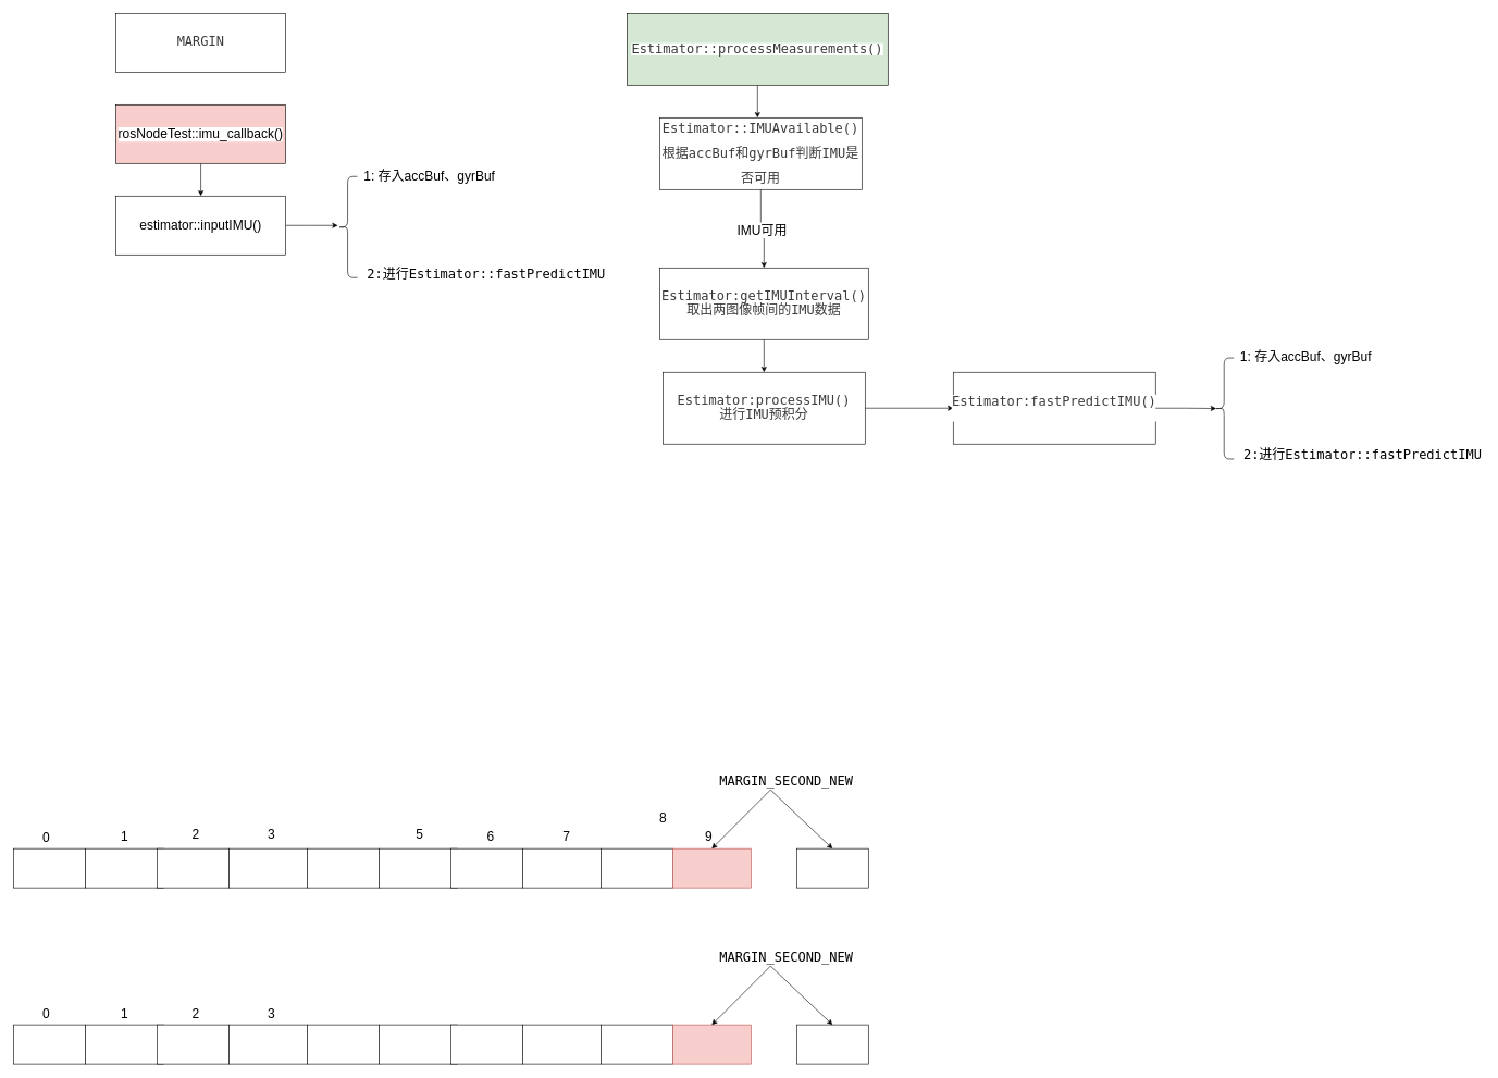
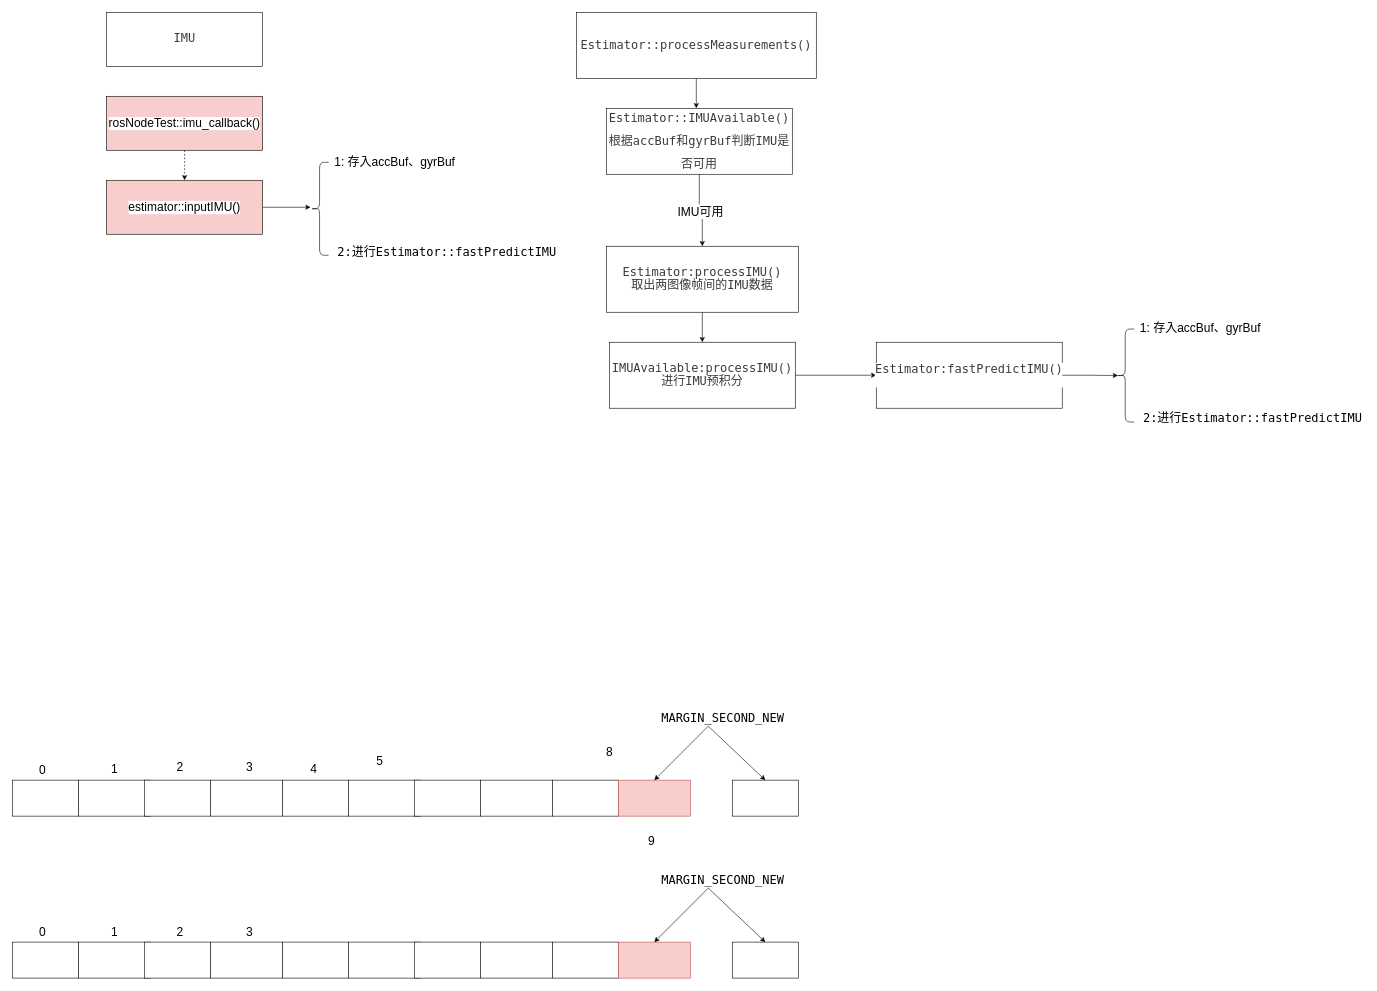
- <mxCell id="2" value="&lt;div style=&quot;color: rgb(59, 59, 59); background-color: rgb(255, 255, 255); font-family: &amp;quot;Droid Sans Mono&amp;quot;, &amp;quot;monospace&amp;quot;, monospace; line-height: 196%;&quot;&gt;&lt;span style=&quot;font-size: 20px;&quot;&gt;MARGIN&lt;/span&gt;&lt;/div&gt;" style="rounded=0;whiteSpace=wrap;html=1;" parent="1" vertex="1"><mxGeometry x="177" y="20" width="260" height="90" as="geometry" /></mxCell>
+ <mxCell id="2" value="&lt;div style=&quot;color: rgb(59, 59, 59); background-color: rgb(255, 255, 255); font-family: &amp;quot;Droid Sans Mono&amp;quot;, &amp;quot;monospace&amp;quot;, monospace; line-height: 196%;&quot;&gt;&lt;span style=&quot;font-size: 20px;&quot;&gt;IMU&lt;/span&gt;&lt;/div&gt;" style="rounded=0;whiteSpace=wrap;html=1;" parent="1" vertex="1"><mxGeometry x="177" y="20" width="260" height="90" as="geometry" /></mxCell>
- <mxCell id="11" value="&lt;div style=&quot;background-color: rgb(255, 255, 255); font-family: &amp;quot;Droid Sans Mono&amp;quot;, &amp;quot;monospace&amp;quot;, monospace; line-height: 196%; font-size: 20px;&quot;&gt;&lt;div style=&quot;line-height: 19px;&quot;&gt;&lt;font color=&quot;#3b3b3b&quot;&gt;Estimator::processMeasurements()&lt;/font&gt;&lt;/div&gt;&lt;/div&gt;" style="rounded=0;whiteSpace=wrap;html=1;fillColor=#d5e8d4;" vertex="1" parent="1"><mxGeometry x="960" y="20" width="400" height="110" as="geometry" /></mxCell>
+ <mxCell id="11" value="&lt;div style=&quot;background-color: rgb(255, 255, 255); font-family: &amp;quot;Droid Sans Mono&amp;quot;, &amp;quot;monospace&amp;quot;, monospace; line-height: 196%; font-size: 20px;&quot;&gt;&lt;div style=&quot;line-height: 19px;&quot;&gt;&lt;font color=&quot;#3b3b3b&quot;&gt;Estimator::processMeasurements()&lt;/font&gt;&lt;/div&gt;&lt;/div&gt;" style="rounded=0;whiteSpace=wrap;html=1;" vertex="1" parent="1"><mxGeometry x="960" y="20" width="400" height="110" as="geometry" /></mxCell>
- <mxCell id="3" style="edgeStyle=orthogonalEdgeStyle;rounded=0;orthogonalLoop=1;jettySize=auto;html=1;exitX=0.5;exitY=1;exitDx=0;exitDy=0;" edge="1" parent="1" source="4" target="6"><mxGeometry relative="1" as="geometry" /></mxCell>
+ <mxCell id="3" style="edgeStyle=orthogonalEdgeStyle;rounded=0;orthogonalLoop=1;jettySize=auto;html=1;exitX=0.5;exitY=1;exitDx=0;exitDy=0;dashed=1;" edge="1" parent="1" source="4" target="6"><mxGeometry relative="1" as="geometry" /></mxCell>
- <mxCell id="6" value="&lt;div style=&quot;background-color: rgb(255, 255, 255); line-height: 196%;&quot;&gt;&lt;div style=&quot;line-height: 19px;&quot;&gt;&lt;font style=&quot;font-size: 20px;&quot;&gt;estimator::inputIMU()&lt;/font&gt;&lt;/div&gt;&lt;/div&gt;" style="rounded=0;whiteSpace=wrap;html=1;" vertex="1" parent="1"><mxGeometry x="177" y="300" width="260" height="90" as="geometry" /></mxCell>
+ <mxCell id="6" value="&lt;div style=&quot;background-color: rgb(255, 255, 255); line-height: 196%;&quot;&gt;&lt;div style=&quot;line-height: 19px;&quot;&gt;&lt;font style=&quot;font-size: 20px;&quot;&gt;estimator::inputIMU()&lt;/font&gt;&lt;/div&gt;&lt;/div&gt;" style="rounded=0;whiteSpace=wrap;html=1;fillColor=#f8cecc;" vertex="1" parent="1"><mxGeometry x="177" y="300" width="260" height="90" as="geometry" /></mxCell>
- <mxCell id="16" value="&lt;div style=&quot;background-color: rgb(255, 255, 255); line-height: 196%;&quot;&gt;&lt;div style=&quot;line-height: 19px;&quot;&gt;&lt;div style=&quot;font-family: &amp;quot;Droid Sans Mono&amp;quot;, &amp;quot;monospace&amp;quot;, monospace; line-height: 19px;&quot;&gt;&lt;div style=&quot;color: rgb(59, 59, 59); line-height: 19px;&quot;&gt;&lt;font style=&quot;font-size: 20px;&quot;&gt;Estimator:getIMUInterval()&lt;/font&gt;&lt;/div&gt;&lt;div style=&quot;color: rgb(59, 59, 59); line-height: 19px;&quot;&gt;&lt;span style=&quot;font-size: 20px;&quot;&gt;取出两图像帧间的IMU数据&lt;/span&gt;&lt;/div&gt;&lt;/div&gt;&lt;/div&gt;&lt;/div&gt;" style="rounded=0;whiteSpace=wrap;html=1;" vertex="1" parent="1"><mxGeometry x="1010" y="410" width="320" height="110" as="geometry" /></mxCell>
+ <mxCell id="16" value="&lt;div style=&quot;background-color: rgb(255, 255, 255); line-height: 196%;&quot;&gt;&lt;div style=&quot;line-height: 19px;&quot;&gt;&lt;div style=&quot;font-family: &amp;quot;Droid Sans Mono&amp;quot;, &amp;quot;monospace&amp;quot;, monospace; line-height: 19px;&quot;&gt;&lt;div style=&quot;color: rgb(59, 59, 59); line-height: 19px;&quot;&gt;&lt;font style=&quot;font-size: 20px;&quot;&gt;Estimator:processIMU()&lt;/font&gt;&lt;/div&gt;&lt;div style=&quot;color: rgb(59, 59, 59); line-height: 19px;&quot;&gt;&lt;span style=&quot;font-size: 20px;&quot;&gt;取出两图像帧间的IMU数据&lt;/span&gt;&lt;/div&gt;&lt;/div&gt;&lt;/div&gt;&lt;/div&gt;" style="rounded=0;whiteSpace=wrap;html=1;" vertex="1" parent="1"><mxGeometry x="1010" y="410" width="320" height="110" as="geometry" /></mxCell>
- <mxCell id="18" value="&lt;div style=&quot;background-color: rgb(255, 255, 255); line-height: 196%;&quot;&gt;&lt;div style=&quot;line-height: 19px;&quot;&gt;&lt;div style=&quot;font-family: &amp;quot;Droid Sans Mono&amp;quot;, &amp;quot;monospace&amp;quot;, monospace; line-height: 19px;&quot;&gt;&lt;div style=&quot;color: rgb(59, 59, 59); line-height: 19px;&quot;&gt;&lt;font style=&quot;font-size: 20px;&quot;&gt;Estimator:processIMU&lt;/font&gt;&lt;span style=&quot;font-size: 20px;&quot;&gt;()&lt;/span&gt;&lt;/div&gt;&lt;div style=&quot;color: rgb(59, 59, 59); line-height: 19px;&quot;&gt;&lt;span style=&quot;font-size: 20px;&quot;&gt;进行IMU预积分&lt;/span&gt;&lt;/div&gt;&lt;/div&gt;&lt;/div&gt;&lt;/div&gt;" style="rounded=0;whiteSpace=wrap;html=1;" vertex="1" parent="1"><mxGeometry x="1015" y="570" width="310" height="110" as="geometry" /></mxCell>
+ <mxCell id="18" value="&lt;div style=&quot;background-color: rgb(255, 255, 255); line-height: 196%;&quot;&gt;&lt;div style=&quot;line-height: 19px;&quot;&gt;&lt;div style=&quot;font-family: &amp;quot;Droid Sans Mono&amp;quot;, &amp;quot;monospace&amp;quot;, monospace; line-height: 19px;&quot;&gt;&lt;div style=&quot;color: rgb(59, 59, 59); line-height: 19px;&quot;&gt;&lt;font style=&quot;font-size: 20px;&quot;&gt;IMUAvailable:processIMU&lt;/font&gt;&lt;span style=&quot;font-size: 20px;&quot;&gt;()&lt;/span&gt;&lt;/div&gt;&lt;div style=&quot;color: rgb(59, 59, 59); line-height: 19px;&quot;&gt;&lt;span style=&quot;font-size: 20px;&quot;&gt;进行IMU预积分&lt;/span&gt;&lt;/div&gt;&lt;/div&gt;&lt;/div&gt;&lt;/div&gt;" style="rounded=0;whiteSpace=wrap;html=1;" vertex="1" parent="1"><mxGeometry x="1015" y="570" width="310" height="110" as="geometry" /></mxCell>
- <mxCell id="55" value="&lt;font style=&quot;font-size: 20px;&quot;&gt;5&lt;/font&gt;" style="text;html=1;align=center;verticalAlign=middle;resizable=0;points=[];autosize=1;strokeColor=none;fillColor=none;" vertex="1" parent="1"><mxGeometry x="627" y="1257" width="30" height="40" as="geometry" /></mxCell>
+ <mxCell id="55" value="&lt;font style=&quot;font-size: 20px;&quot;&gt;5&lt;/font&gt;" style="text;html=1;align=center;verticalAlign=middle;resizable=0;points=[];autosize=1;strokeColor=none;fillColor=none;" vertex="1" parent="1"><mxGeometry x="617" y="1247" width="30" height="40" as="geometry" /></mxCell>
+ <mxCell id="54" value="&lt;font style=&quot;font-size: 20px;&quot;&gt;4&lt;/font&gt;" style="text;html=1;align=center;verticalAlign=middle;resizable=0;points=[];autosize=1;strokeColor=none;fillColor=none;" vertex="1" parent="1"><mxGeometry x="507" y="1260" width="30" height="40" as="geometry" /></mxCell>
- <mxCell id="56" value="&lt;font style=&quot;font-size: 20px;&quot;&gt;6&lt;/font&gt;" style="text;html=1;align=center;verticalAlign=middle;resizable=0;points=[];autosize=1;strokeColor=none;fillColor=none;" vertex="1" parent="1"><mxGeometry x="736" y="1260" width="30" height="40" as="geometry" /></mxCell>
- <mxCell id="57" value="&lt;font style=&quot;font-size: 20px;&quot;&gt;7&lt;/font&gt;" style="text;html=1;align=center;verticalAlign=middle;resizable=0;points=[];autosize=1;strokeColor=none;fillColor=none;" vertex="1" parent="1"><mxGeometry x="852" y="1260" width="30" height="40" as="geometry" /></mxCell>
- <mxCell id="59" value="&lt;font style=&quot;font-size: 20px;&quot;&gt;9&lt;/font&gt;" style="text;html=1;align=center;verticalAlign=middle;resizable=0;points=[];autosize=1;strokeColor=none;fillColor=none;" vertex="1" parent="1"><mxGeometry x="1070" y="1260" width="30" height="40" as="geometry" /></mxCell>
+ <mxCell id="59" value="&lt;font style=&quot;font-size: 20px;&quot;&gt;9&lt;/font&gt;" style="text;html=1;align=center;verticalAlign=middle;resizable=0;points=[];autosize=1;strokeColor=none;fillColor=none;" vertex="1" parent="1"><mxGeometry x="1070" y="1380" width="30" height="40" as="geometry" /></mxCell>
